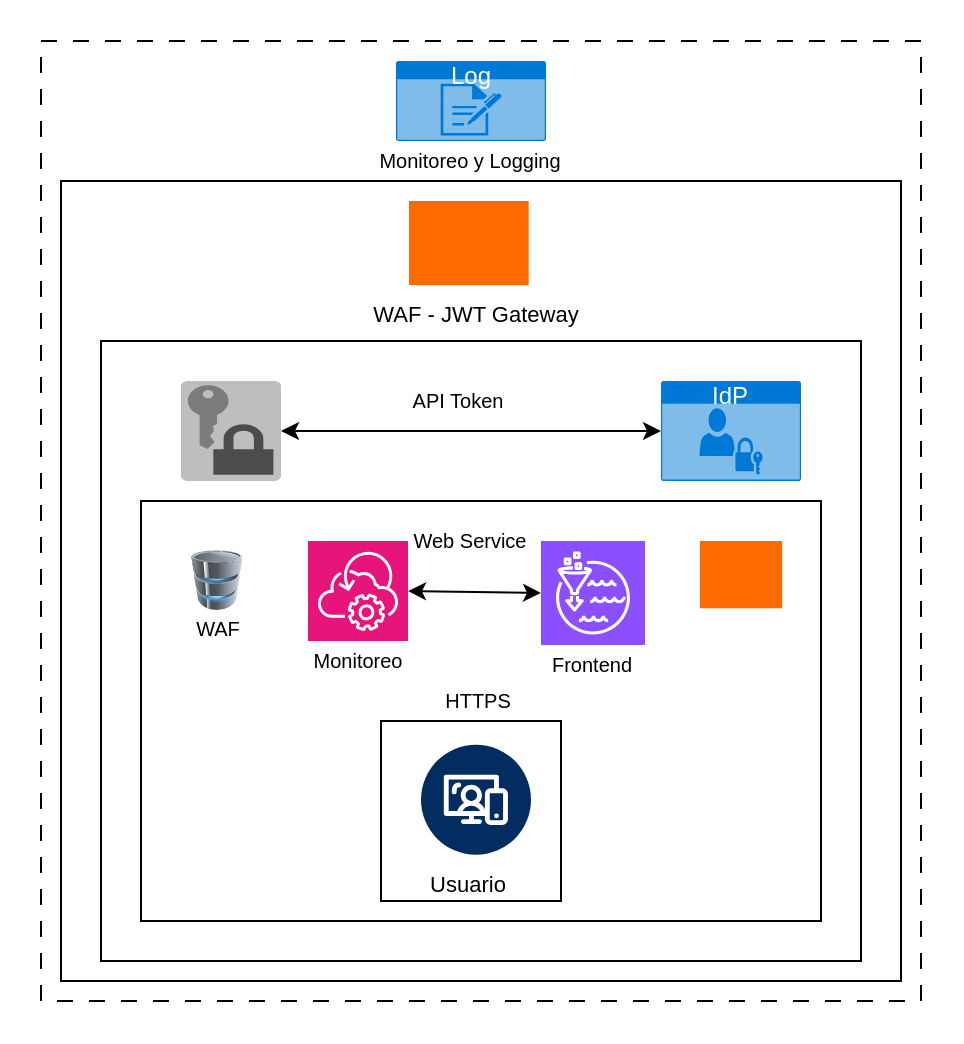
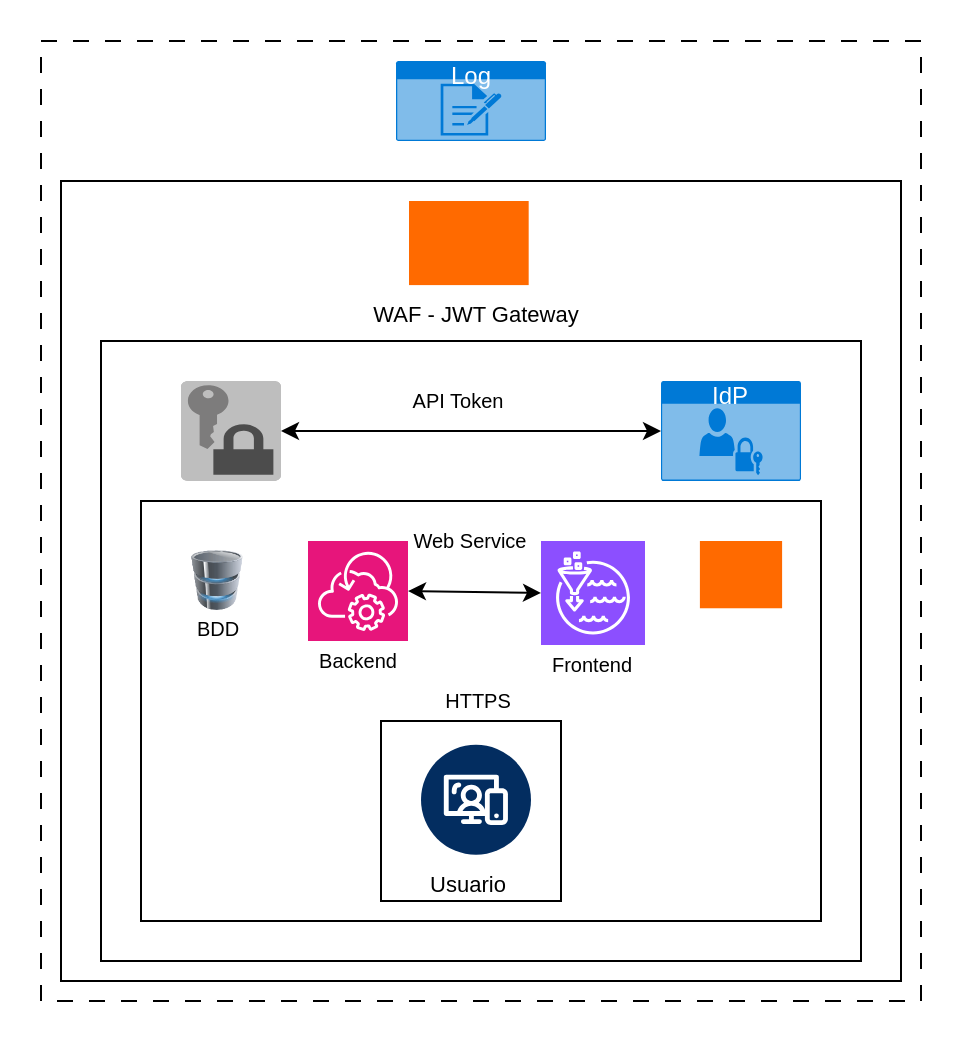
- <mxCell id="17" value="Monitoreo y Logging" style="text;html=1;align=center;verticalAlign=middle;whiteSpace=wrap;rounded=0;fontSize=10;fontStyle=0" vertex="1" parent="1"><mxGeometry x="185" y="70" width="100" height="20" as="geometry" /></mxCell>
- <mxCell id="26" value="WAF" style="text;html=1;align=center;verticalAlign=middle;whiteSpace=wrap;rounded=0;fontSize=10;fontStyle=0" vertex="1" parent="1"><mxGeometry x="73.5" y="303.63" width="70" height="20" as="geometry" /></mxCell>
+ <mxCell id="26" value="BDD" style="text;html=1;align=center;verticalAlign=middle;whiteSpace=wrap;rounded=0;fontSize=10;fontStyle=0" vertex="1" parent="1"><mxGeometry x="73.5" y="303.63" width="70" height="20" as="geometry" /></mxCell>
- <mxCell id="24" value="Monitoreo" style="text;html=1;align=center;verticalAlign=middle;whiteSpace=wrap;rounded=0;fontSize=10;fontStyle=0" vertex="1" parent="1"><mxGeometry x="143.5" y="319.99" width="70" height="20" as="geometry" /></mxCell>
+ <mxCell id="24" value="Backend" style="text;html=1;align=center;verticalAlign=middle;whiteSpace=wrap;rounded=0;fontSize=10;fontStyle=0" vertex="1" parent="1"><mxGeometry x="143.5" y="319.99" width="70" height="20" as="geometry" /></mxCell>
